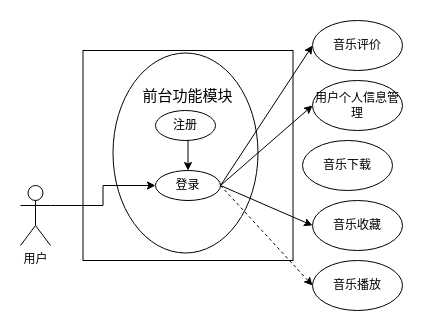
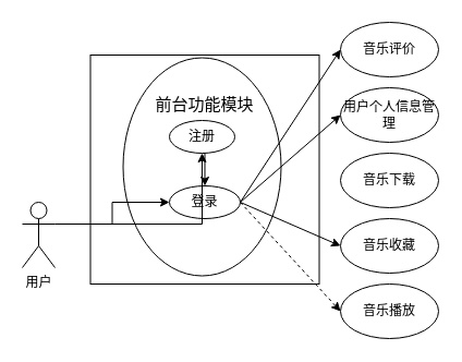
- <mxCell id="10" value="音乐下载" style="ellipse;whiteSpace=wrap;html=1;" vertex="1" parent="1"><mxGeometry x="302" y="140" width="90" height="50" as="geometry" /></mxCell>
+ <mxCell id="10" value="音乐下载" style="ellipse;whiteSpace=wrap;html=1;" vertex="1" parent="1"><mxGeometry x="312" y="140" width="90" height="50" as="geometry" /></mxCell>
+ <mxCell id="19" style="edgeStyle=orthogonalEdgeStyle;rounded=0;orthogonalLoop=1;jettySize=auto;html=1;exitX=1;exitY=0.333;exitDx=0;exitDy=0;exitPerimeter=0;" edge="1" parent="1" source="3" target="9"><mxGeometry relative="1" as="geometry" /></mxCell>
